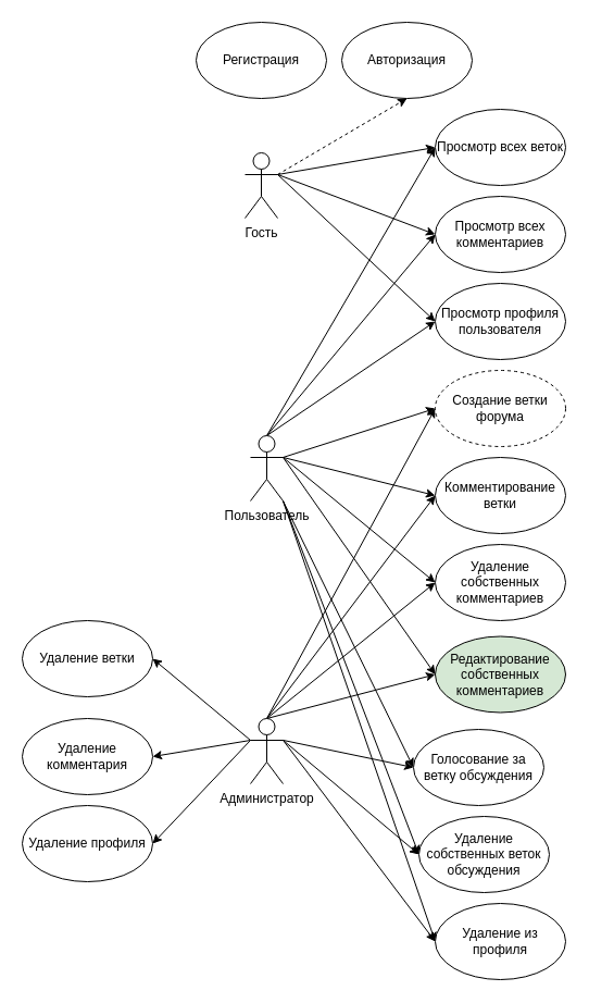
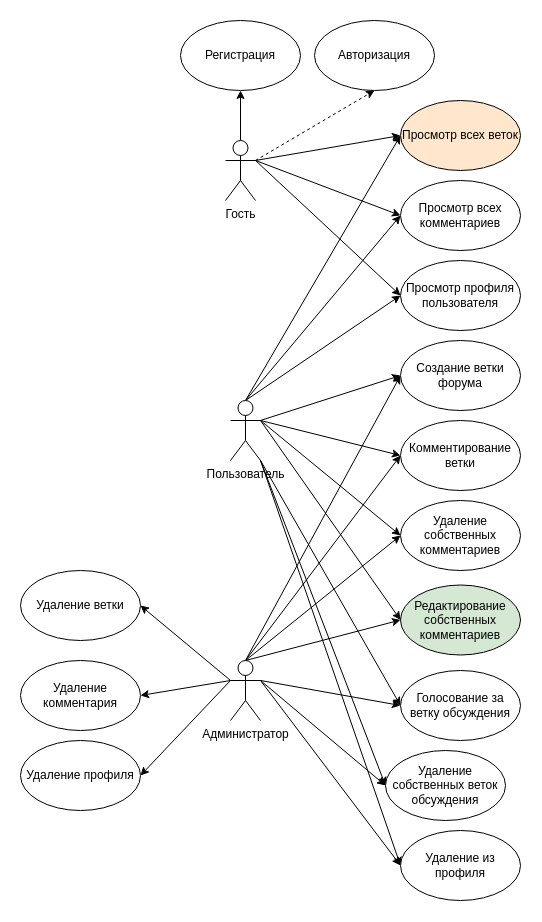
+ <mxCell id="2" style="edgeStyle=orthogonalEdgeStyle;rounded=0;orthogonalLoop=1;jettySize=auto;html=1;exitX=0.5;exitY=0;exitDx=0;exitDy=0;exitPerimeter=0;entryX=0.5;entryY=1;entryDx=0;entryDy=0;" edge="1" parent="1" source="4" target="6"><mxGeometry relative="1" as="geometry" /></mxCell>
- <mxCell id="12" value="Просмотр всех веток" style="ellipse;whiteSpace=wrap;html=1;" vertex="1" parent="1"><mxGeometry x="400" y="100" width="120" height="70" as="geometry" /></mxCell>
+ <mxCell id="12" value="Просмотр всех веток" style="ellipse;whiteSpace=wrap;html=1;fillColor=#ffe6cc;" vertex="1" parent="1"><mxGeometry x="400" y="100" width="120" height="70" as="geometry" /></mxCell>
- <mxCell id="9" value="Создание ветки форума" style="ellipse;whiteSpace=wrap;html=1;dashed=1;" vertex="1" parent="1"><mxGeometry x="400" y="340" width="120" height="70" as="geometry" /></mxCell>
+ <mxCell id="9" value="Создание ветки форума" style="ellipse;whiteSpace=wrap;html=1;" vertex="1" parent="1"><mxGeometry x="400" y="340" width="120" height="70" as="geometry" /></mxCell>
- <mxCell id="21" value="Голосование за ветку обсуждения" style="ellipse;whiteSpace=wrap;html=1;" vertex="1" parent="1"><mxGeometry x="380" y="670" width="120" height="70" as="geometry" /></mxCell>
+ <mxCell id="21" value="Голосование за ветку обсуждения" style="ellipse;whiteSpace=wrap;html=1;" vertex="1" parent="1"><mxGeometry x="400" y="670" width="120" height="70" as="geometry" /></mxCell>
